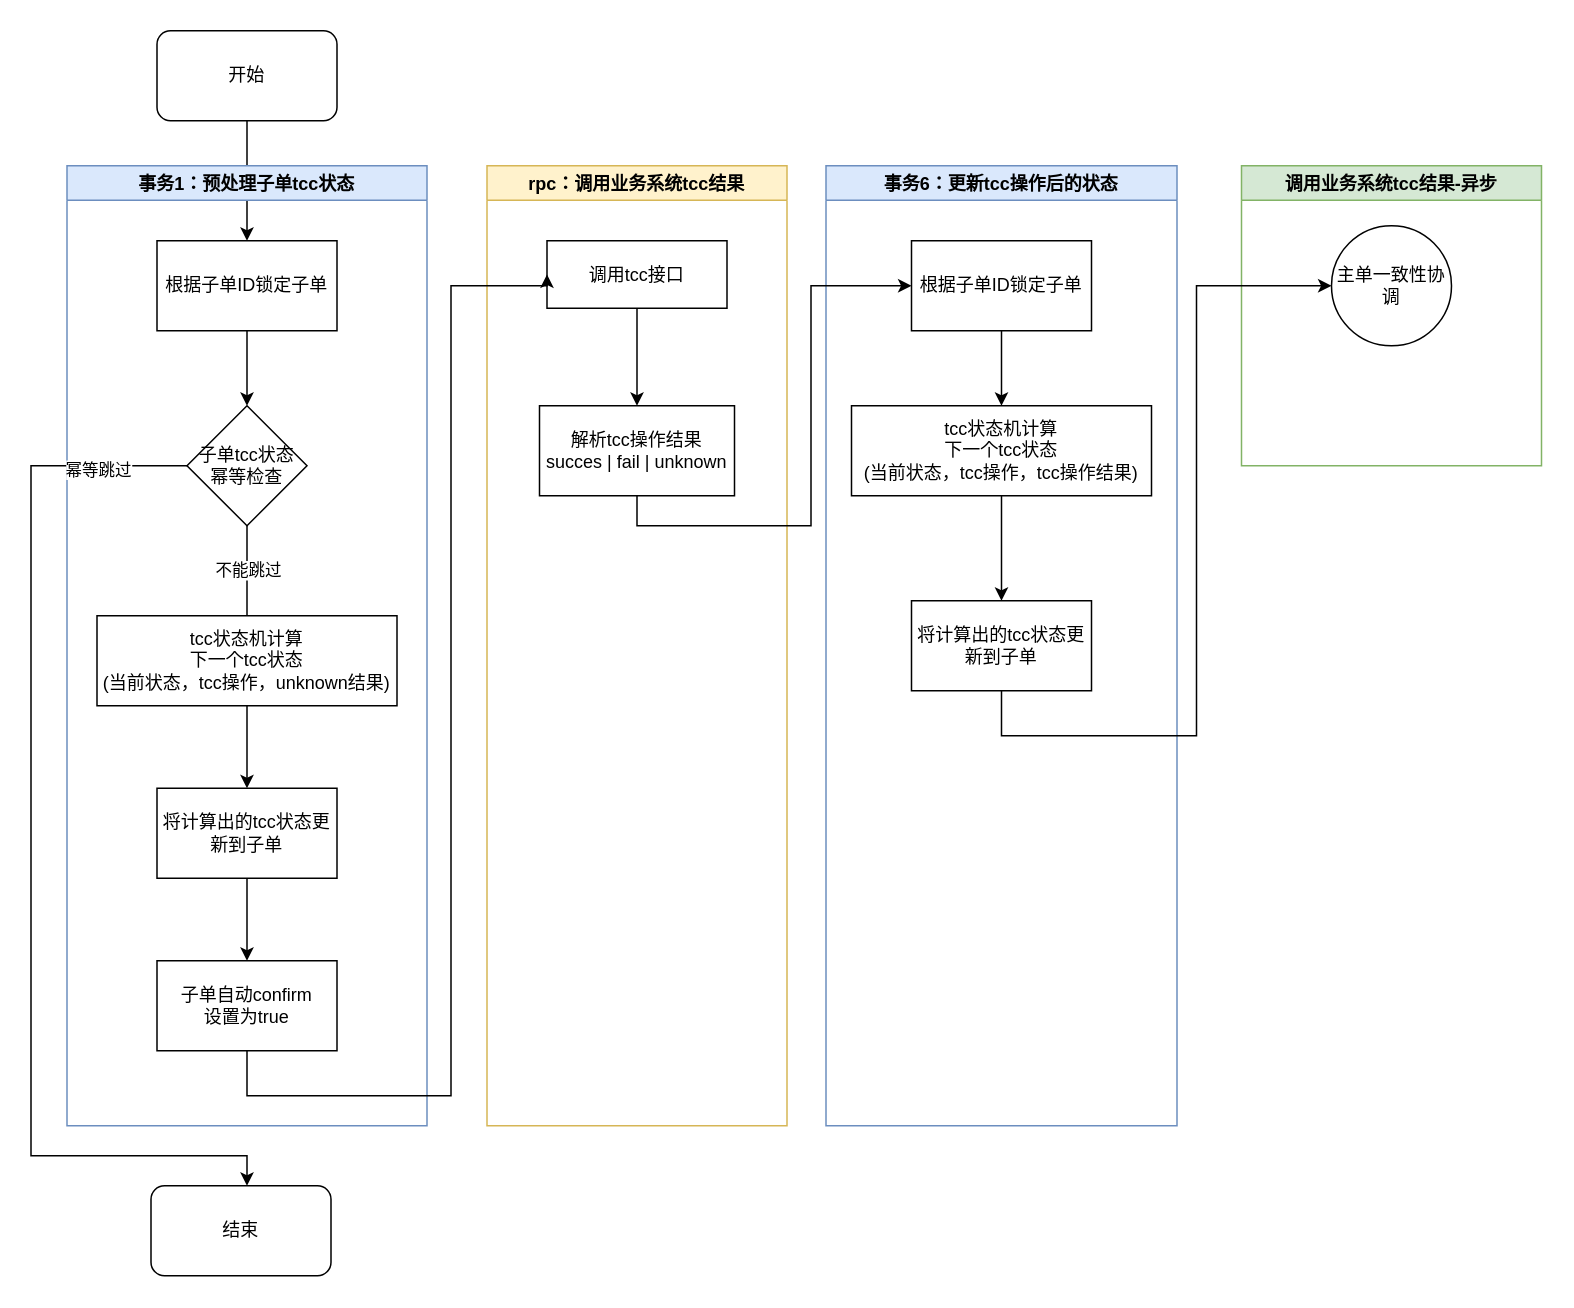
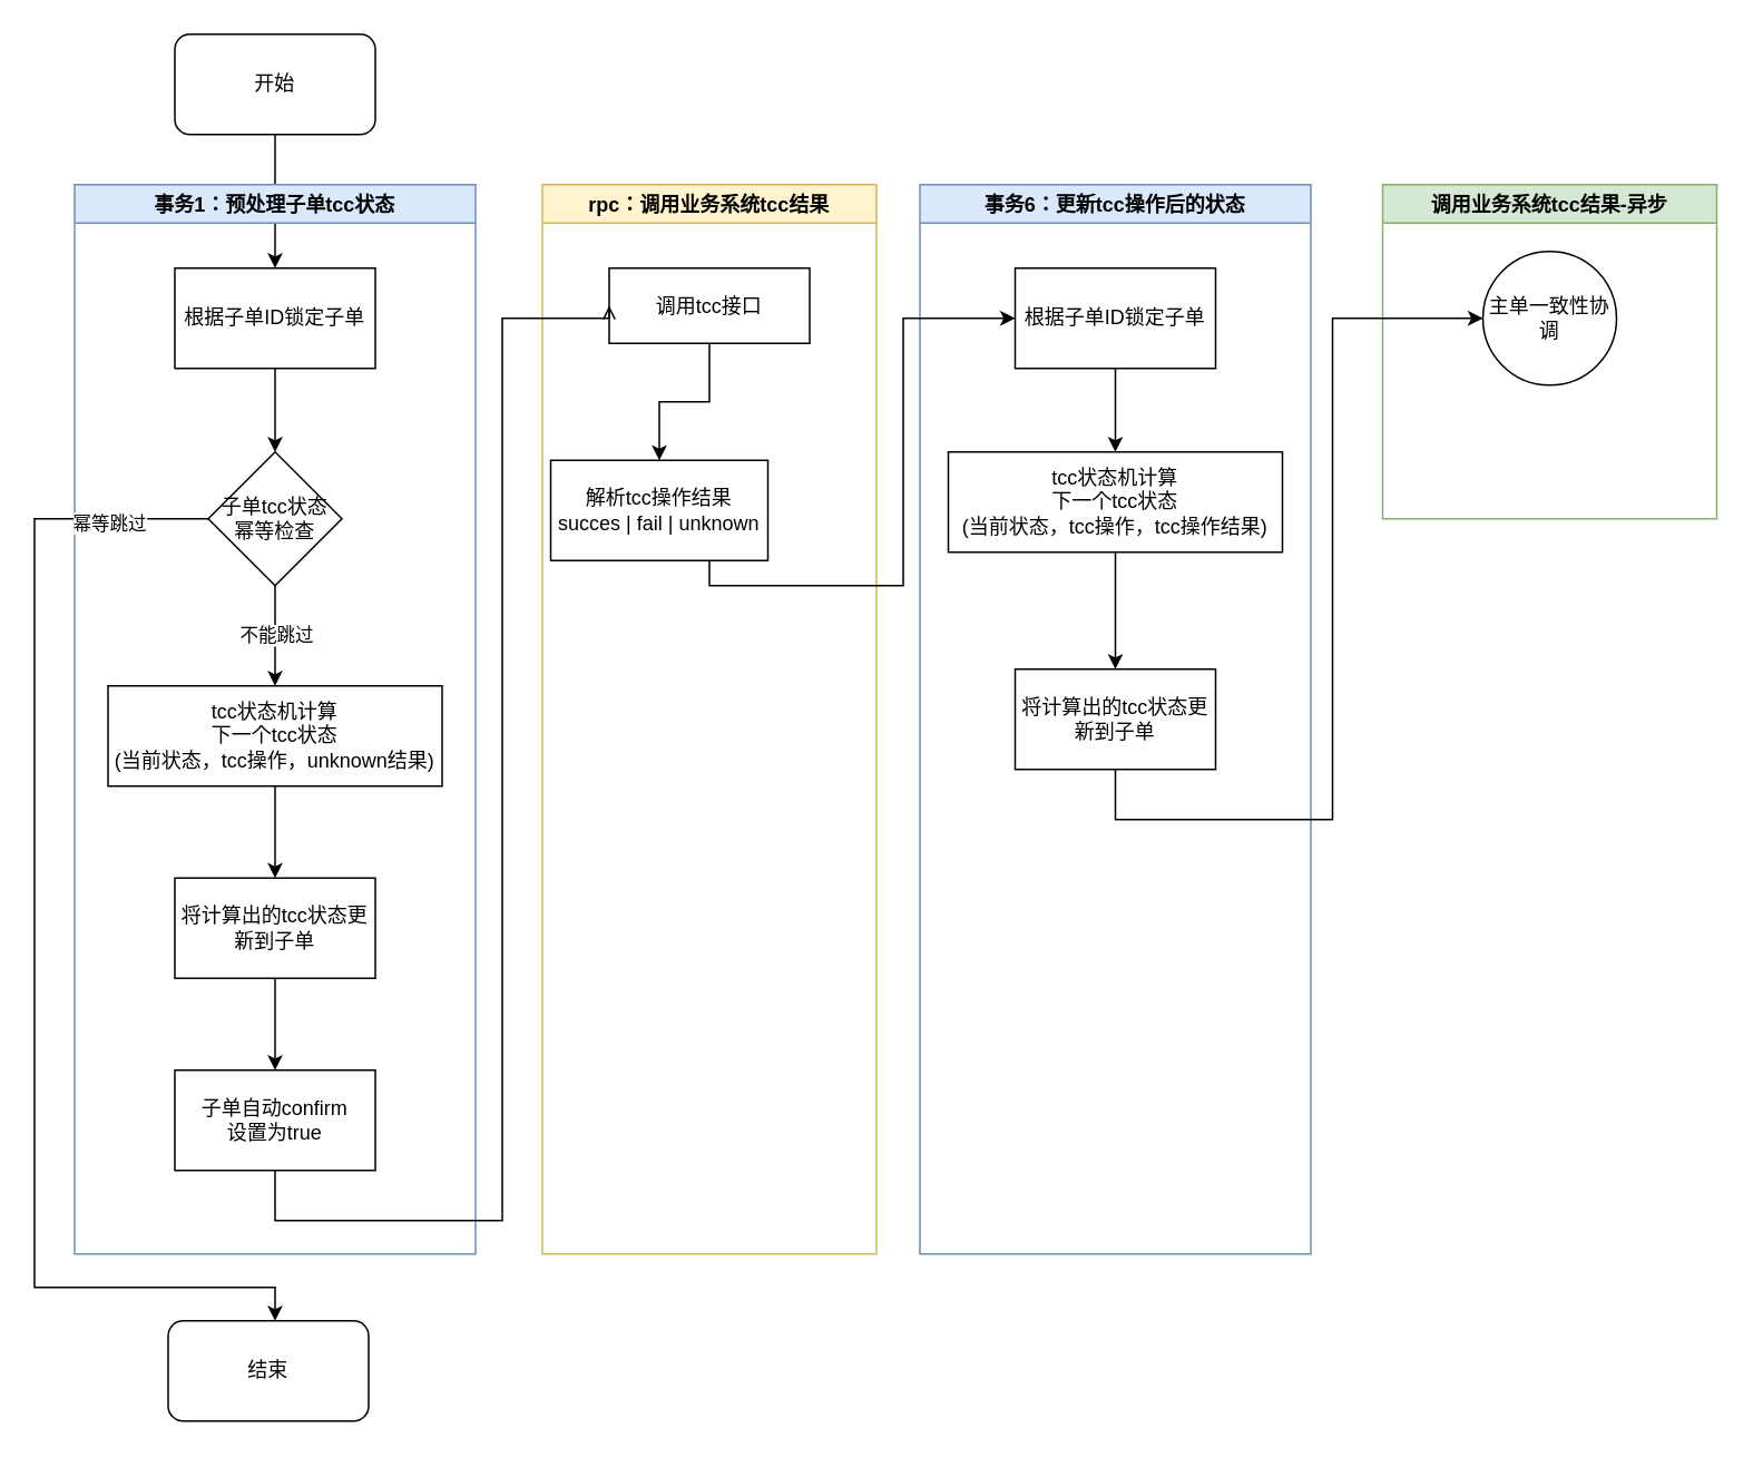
- <mxCell id="32" style="edgeStyle=orthogonalEdgeStyle;rounded=0;orthogonalLoop=1;jettySize=auto;html=1;entryX=0;entryY=0.5;entryDx=0;entryDy=0;" edge="1" parent="1" source="14" target="17"><mxGeometry relative="1" as="geometry"><Array as="points"><mxPoint x="164" y="730" /><mxPoint x="300" y="730" /><mxPoint x="300" y="190" /></Array></mxGeometry></mxCell>
+ <mxCell id="32" style="edgeStyle=orthogonalEdgeStyle;rounded=0;orthogonalLoop=1;jettySize=auto;html=1;entryX=0;entryY=0.5;entryDx=0;entryDy=0;endArrow=open;" edge="1" parent="1" source="14" target="17"><mxGeometry relative="1" as="geometry"><Array as="points"><mxPoint x="164" y="730" /><mxPoint x="300" y="730" /><mxPoint x="300" y="190" /></Array></mxGeometry></mxCell>
- <mxCell id="18" value="解析tcc操作结果&lt;br&gt;succes | fail | unknown" style="rounded=0;whiteSpace=wrap;html=1;" vertex="1" parent="15"><mxGeometry x="35" y="160" width="130" height="60" as="geometry" /></mxCell>
+ <mxCell id="18" value="解析tcc操作结果&lt;br&gt;succes | fail | unknown" style="rounded=0;whiteSpace=wrap;html=1;" vertex="1" parent="15"><mxGeometry x="5" y="165" width="130" height="60" as="geometry" /></mxCell>
- <mxCell id="7" style="edgeStyle=orthogonalEdgeStyle;rounded=0;orthogonalLoop=1;jettySize=auto;html=1;entryX=0.5;entryY=0;entryDx=0;entryDy=0;endArrow=none;" edge="1" parent="4" source="9" target="11"><mxGeometry relative="1" as="geometry" /></mxCell>
+ <mxCell id="7" style="edgeStyle=orthogonalEdgeStyle;rounded=0;orthogonalLoop=1;jettySize=auto;html=1;entryX=0.5;entryY=0;entryDx=0;entryDy=0;" edge="1" parent="4" source="9" target="11"><mxGeometry relative="1" as="geometry" /></mxCell>
